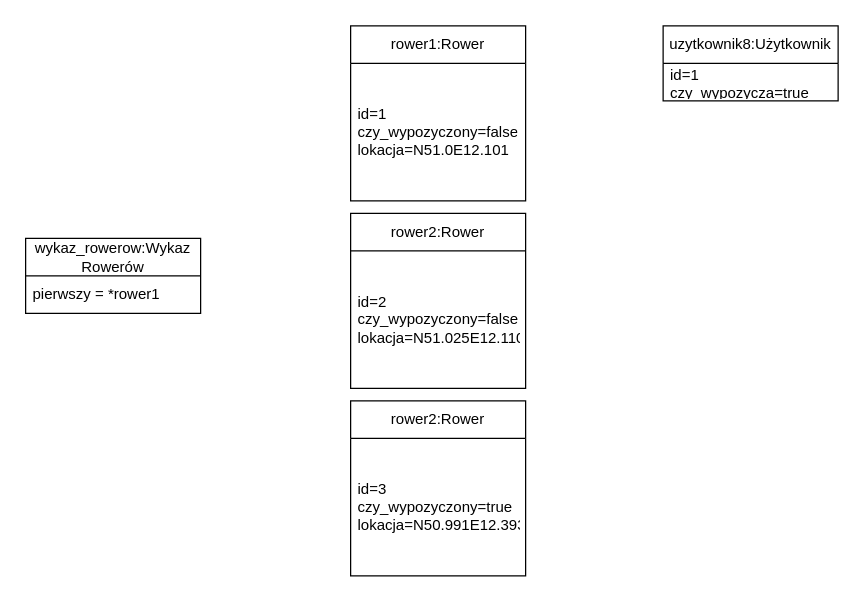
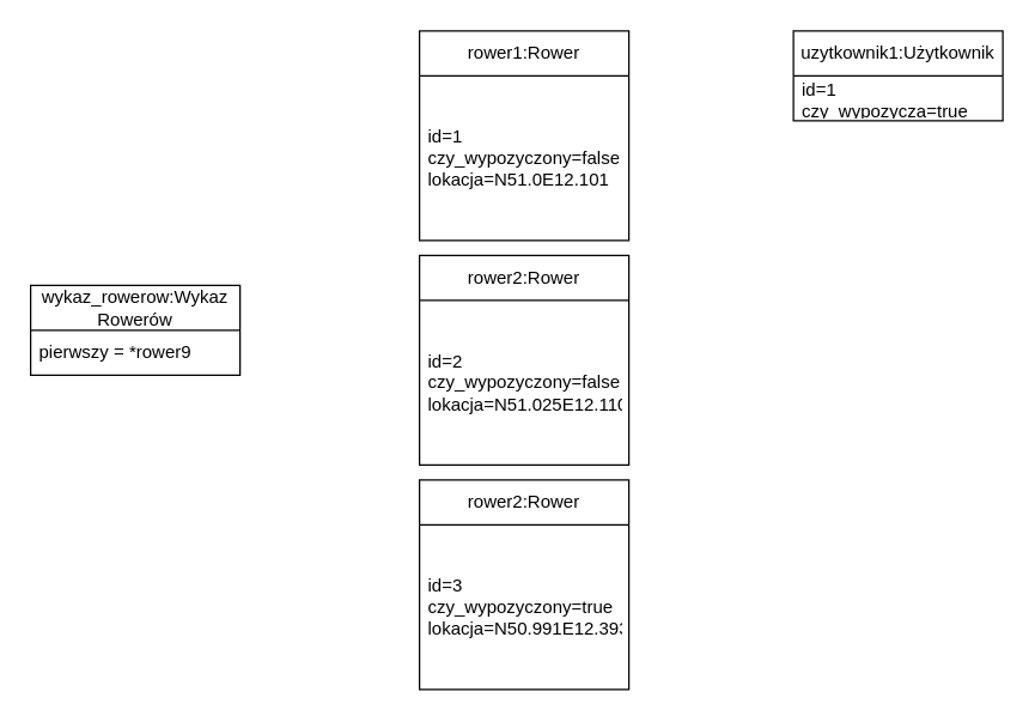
- <mxCell id="10" value="uzytkownik8:Użytkownik" style="swimlane;fontStyle=0;childLayout=stackLayout;horizontal=1;startSize=30;horizontalStack=0;resizeParent=1;resizeParentMax=0;resizeLast=0;collapsible=1;marginBottom=0;whiteSpace=wrap;html=1;" vertex="1" parent="1"><mxGeometry x="530" y="20" width="140" height="60" as="geometry" /></mxCell>
+ <mxCell id="10" value="uzytkownik1:Użytkownik" style="swimlane;fontStyle=0;childLayout=stackLayout;horizontal=1;startSize=30;horizontalStack=0;resizeParent=1;resizeParentMax=0;resizeLast=0;collapsible=1;marginBottom=0;whiteSpace=wrap;html=1;" vertex="1" parent="1"><mxGeometry x="530" y="20" width="140" height="60" as="geometry" /></mxCell>
- <mxCell id="9" value="pierwszy = *rower1" style="text;strokeColor=none;fillColor=none;align=left;verticalAlign=middle;spacingLeft=4;spacingRight=4;overflow=hidden;points=[[0,0.5],[1,0.5]];portConstraint=eastwest;rotatable=0;whiteSpace=wrap;html=1;" vertex="1" parent="8"><mxGeometry y="30" width="140" height="30" as="geometry" /></mxCell>
+ <mxCell id="9" value="pierwszy = *rower9" style="text;strokeColor=none;fillColor=none;align=left;verticalAlign=middle;spacingLeft=4;spacingRight=4;overflow=hidden;points=[[0,0.5],[1,0.5]];portConstraint=eastwest;rotatable=0;whiteSpace=wrap;html=1;" vertex="1" parent="8"><mxGeometry y="30" width="140" height="30" as="geometry" /></mxCell>
